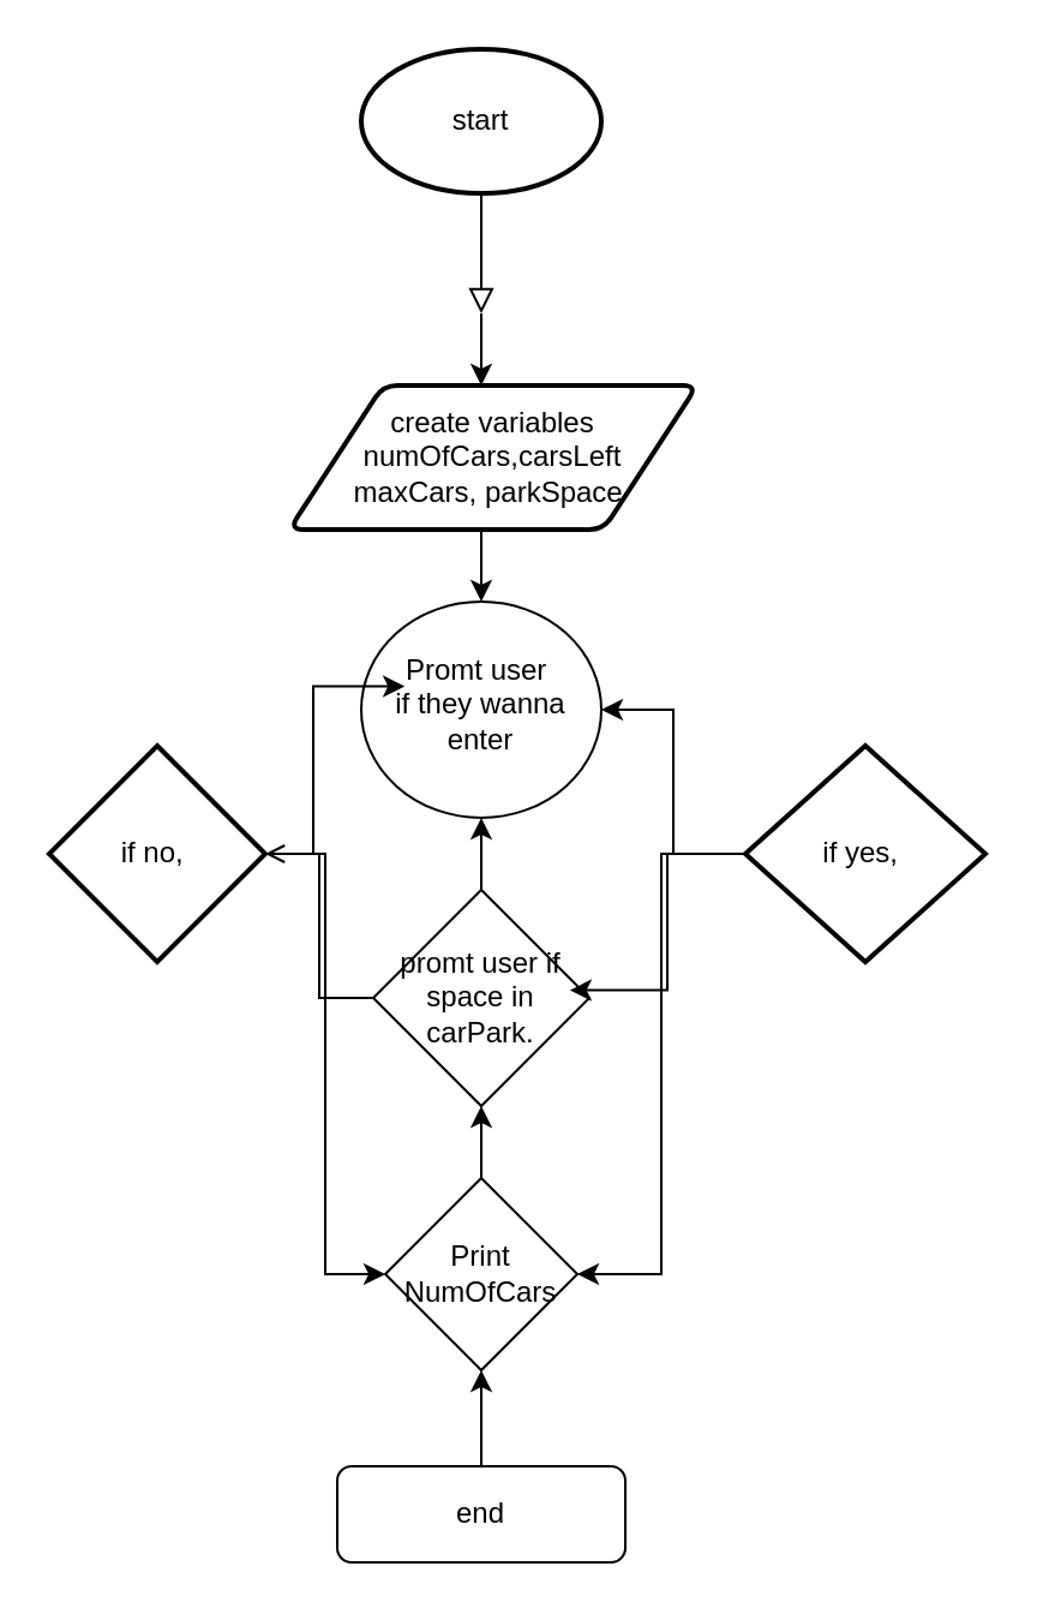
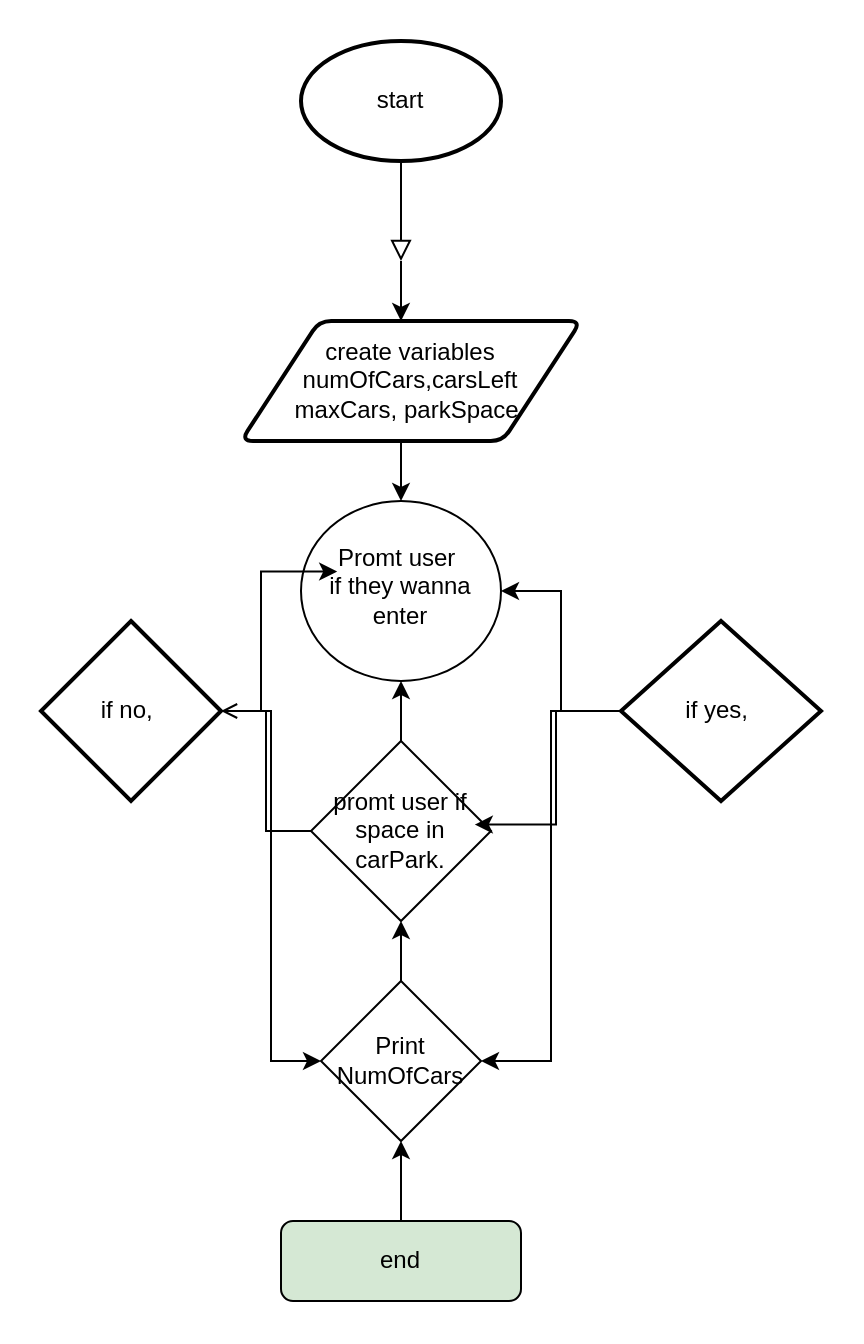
- <mxCell id="7" value="end" style="rounded=1;whiteSpace=wrap;html=1;fontSize=12;glass=0;strokeWidth=1;shadow=0;" parent="1" vertex="1"><mxGeometry x="140" y="610" width="120" height="40" as="geometry" /></mxCell>
+ <mxCell id="7" value="end" style="rounded=1;whiteSpace=wrap;html=1;fontSize=12;glass=0;strokeWidth=1;shadow=0;fillColor=#d5e8d4;" parent="1" vertex="1"><mxGeometry x="140" y="610" width="120" height="40" as="geometry" /></mxCell>
